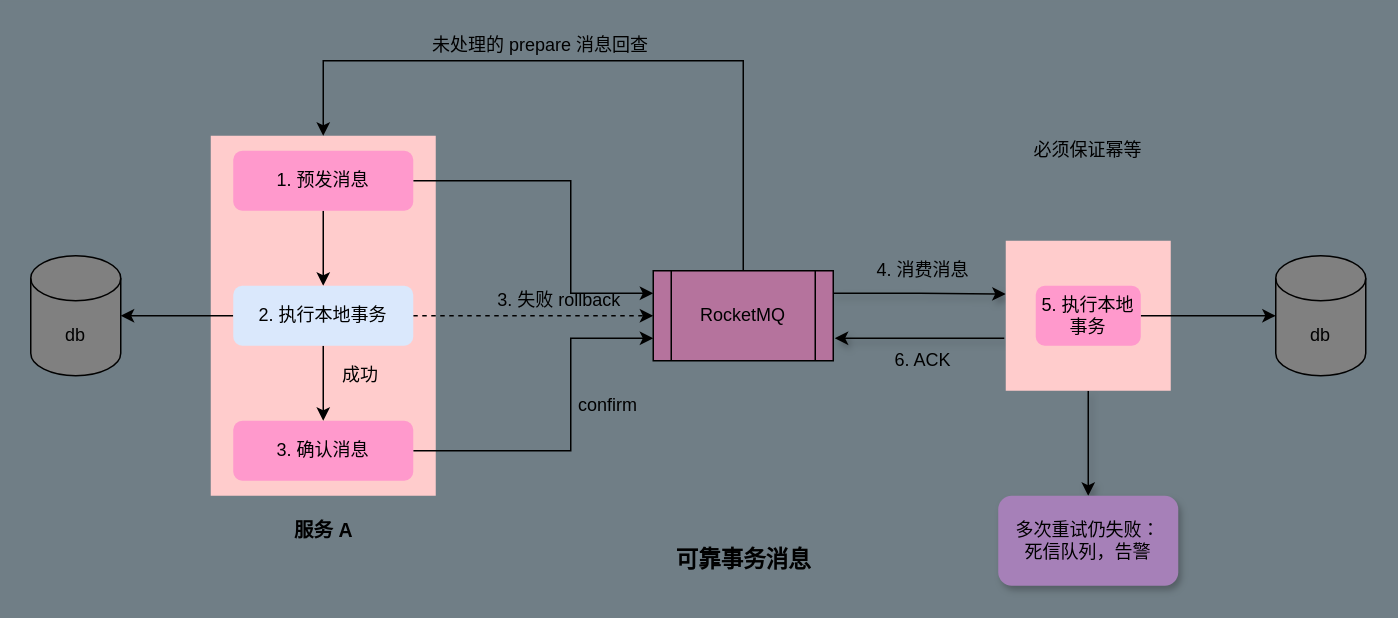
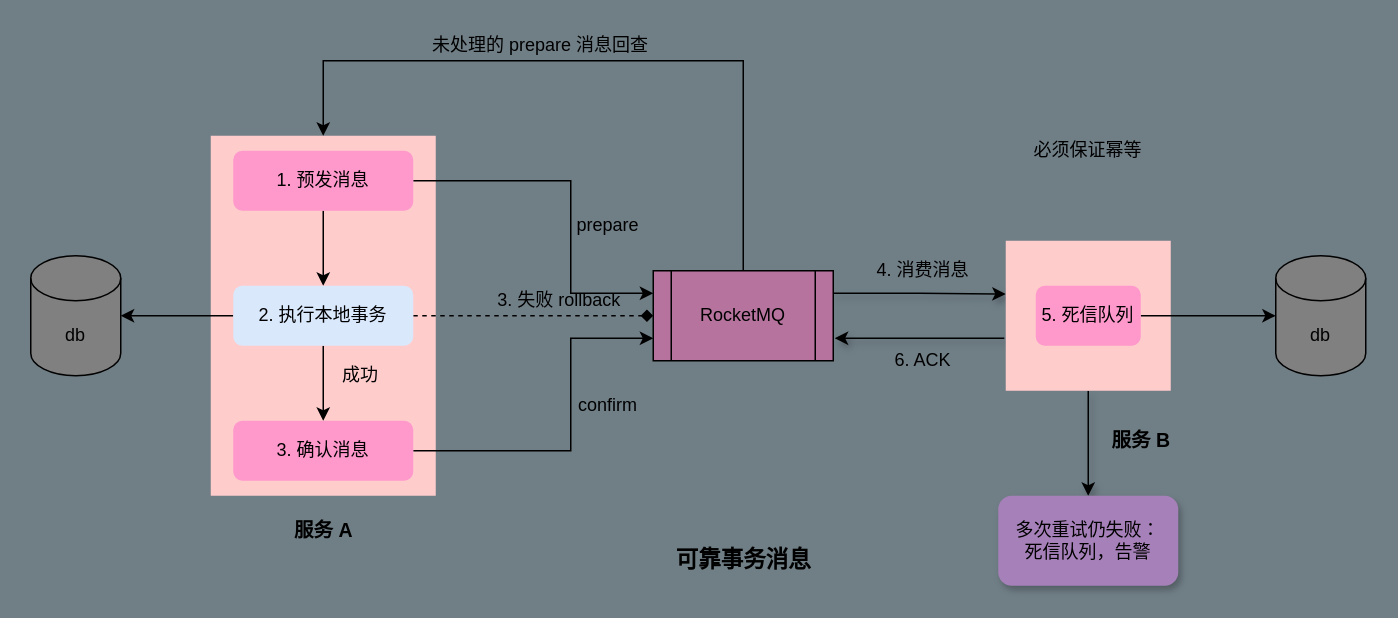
+ <mxCell id="10" value="prepare" style="text;html=1;strokeColor=none;fillColor=none;align=center;verticalAlign=middle;whiteSpace=wrap;rounded=0;" parent="1" vertex="1"><mxGeometry x="375" y="140" width="60" height="20" as="geometry" /></mxCell>
- <mxCell id="17" style="edgeStyle=orthogonalEdgeStyle;rounded=0;orthogonalLoop=1;jettySize=auto;html=1;dashed=1;" parent="1" source="19" target="6" edge="1"><mxGeometry relative="1" as="geometry" /></mxCell>
+ <mxCell id="17" style="edgeStyle=orthogonalEdgeStyle;rounded=0;orthogonalLoop=1;jettySize=auto;html=1;dashed=1;endArrow=diamond;" parent="1" source="19" target="6" edge="1"><mxGeometry relative="1" as="geometry" /></mxCell>
- <mxCell id="29" value="5. 执行本地事务" style="rounded=1;whiteSpace=wrap;html=1;strokeColor=none;fillColor=#FF99CC;" parent="1" vertex="1"><mxGeometry x="690" y="190" width="70" height="40" as="geometry" /></mxCell>
+ <mxCell id="29" value="5. 死信队列" style="rounded=1;whiteSpace=wrap;html=1;strokeColor=none;fillColor=#FF99CC;" parent="1" vertex="1"><mxGeometry x="690" y="190" width="70" height="40" as="geometry" /></mxCell>
+ <mxCell id="33" value="&lt;font style=&quot;font-size: 13px&quot;&gt;服务 B&lt;/font&gt;" style="text;strokeColor=none;fillColor=none;html=1;fontSize=24;fontStyle=1;verticalAlign=middle;align=center;" parent="1" vertex="1"><mxGeometry x="710" y="280" width="100" height="20" as="geometry" /></mxCell>
